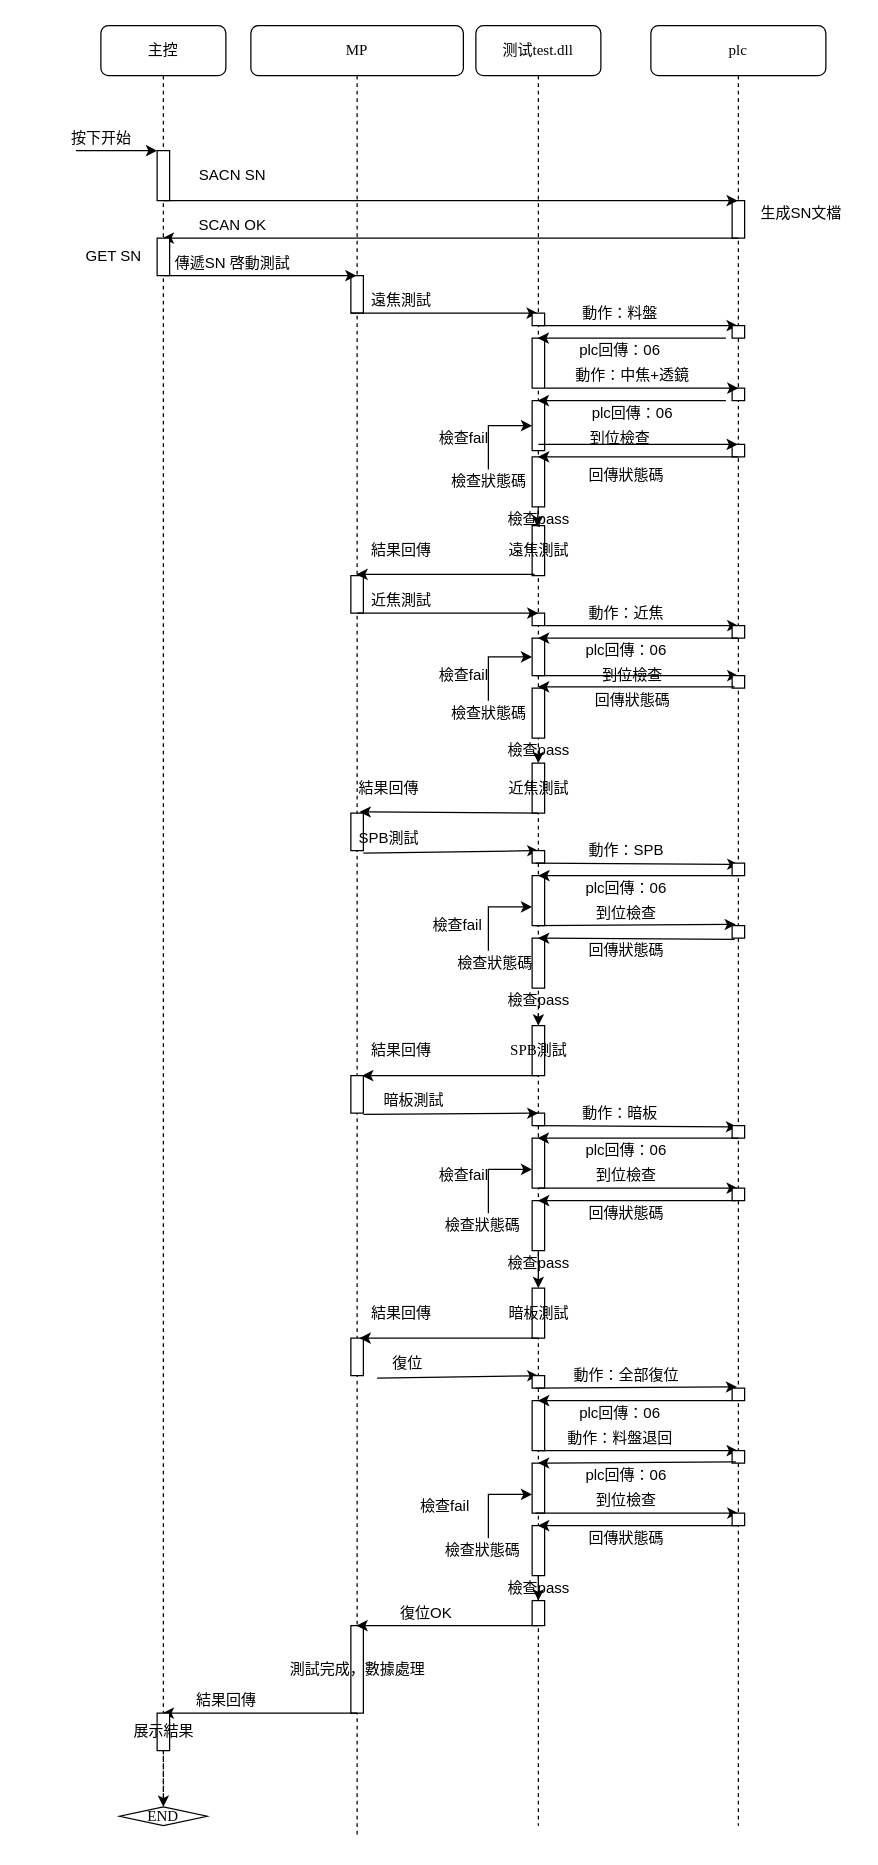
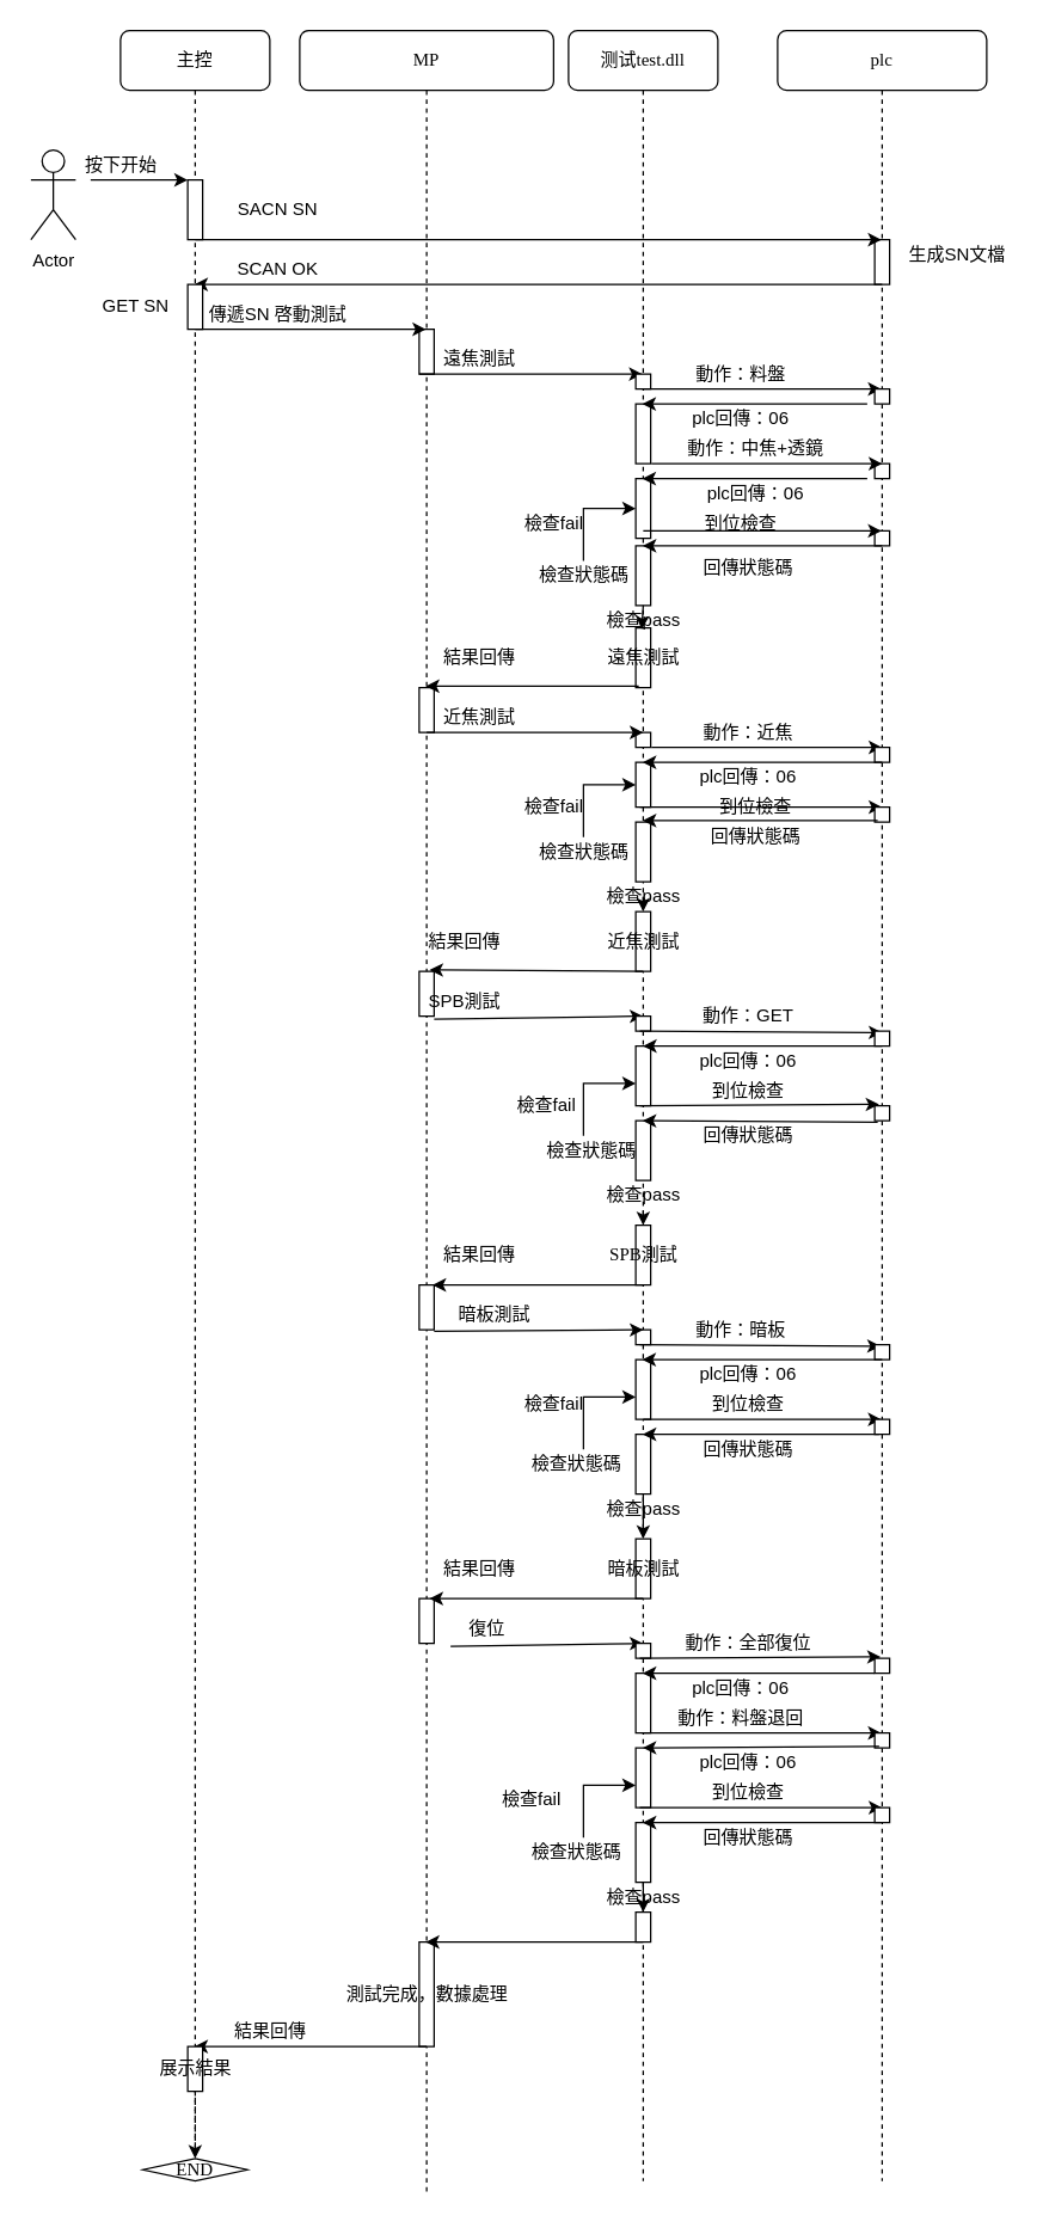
+ <mxCell id="120" value="Actor" style="shape=umlActor;verticalLabelPosition=bottom;verticalAlign=top;html=1;outlineConnect=0;" vertex="1" parent="1"><mxGeometry x="20" y="100" width="30" height="60" as="geometry" /></mxCell>
- <mxCell id="90" value="動作：SPB" style="text;html=1;align=center;verticalAlign=middle;resizable=0;points=[];autosize=1;strokeColor=none;fillColor=none;" vertex="1" parent="70"><mxGeometry x="-60" y="650" width="80" height="20" as="geometry" /></mxCell>
+ <mxCell id="90" value="動作：GET" style="text;html=1;align=center;verticalAlign=middle;resizable=0;points=[];autosize=1;strokeColor=none;fillColor=none;" vertex="1" parent="70"><mxGeometry x="-60" y="650" width="80" height="20" as="geometry" /></mxCell>
- <mxCell id="19" value="復位OK" style="text;html=1;align=center;verticalAlign=middle;resizable=0;points=[];autosize=1;strokeColor=none;fillColor=none;" vertex="1" parent="2"><mxGeometry x="110" y="1260" width="60" height="20" as="geometry" /></mxCell>
